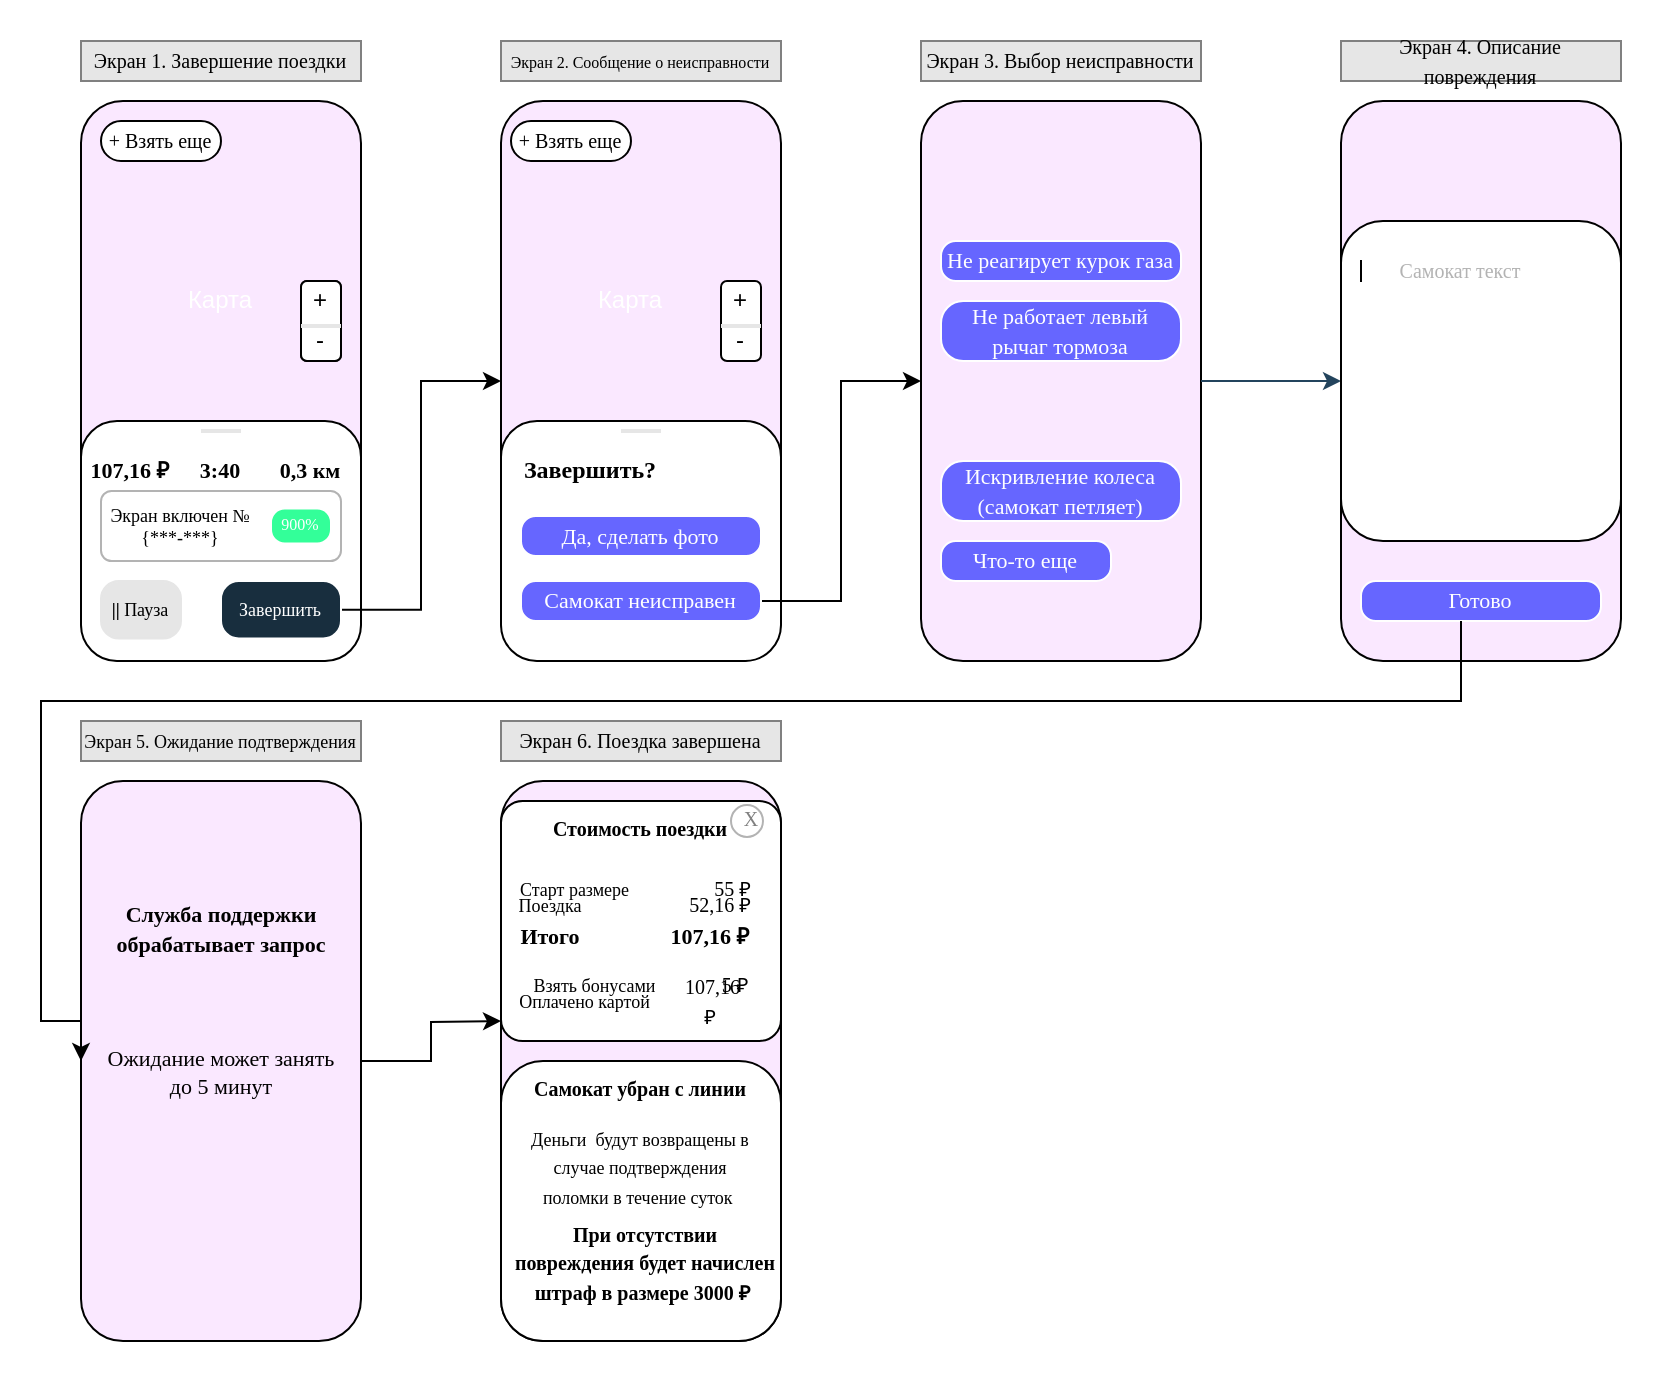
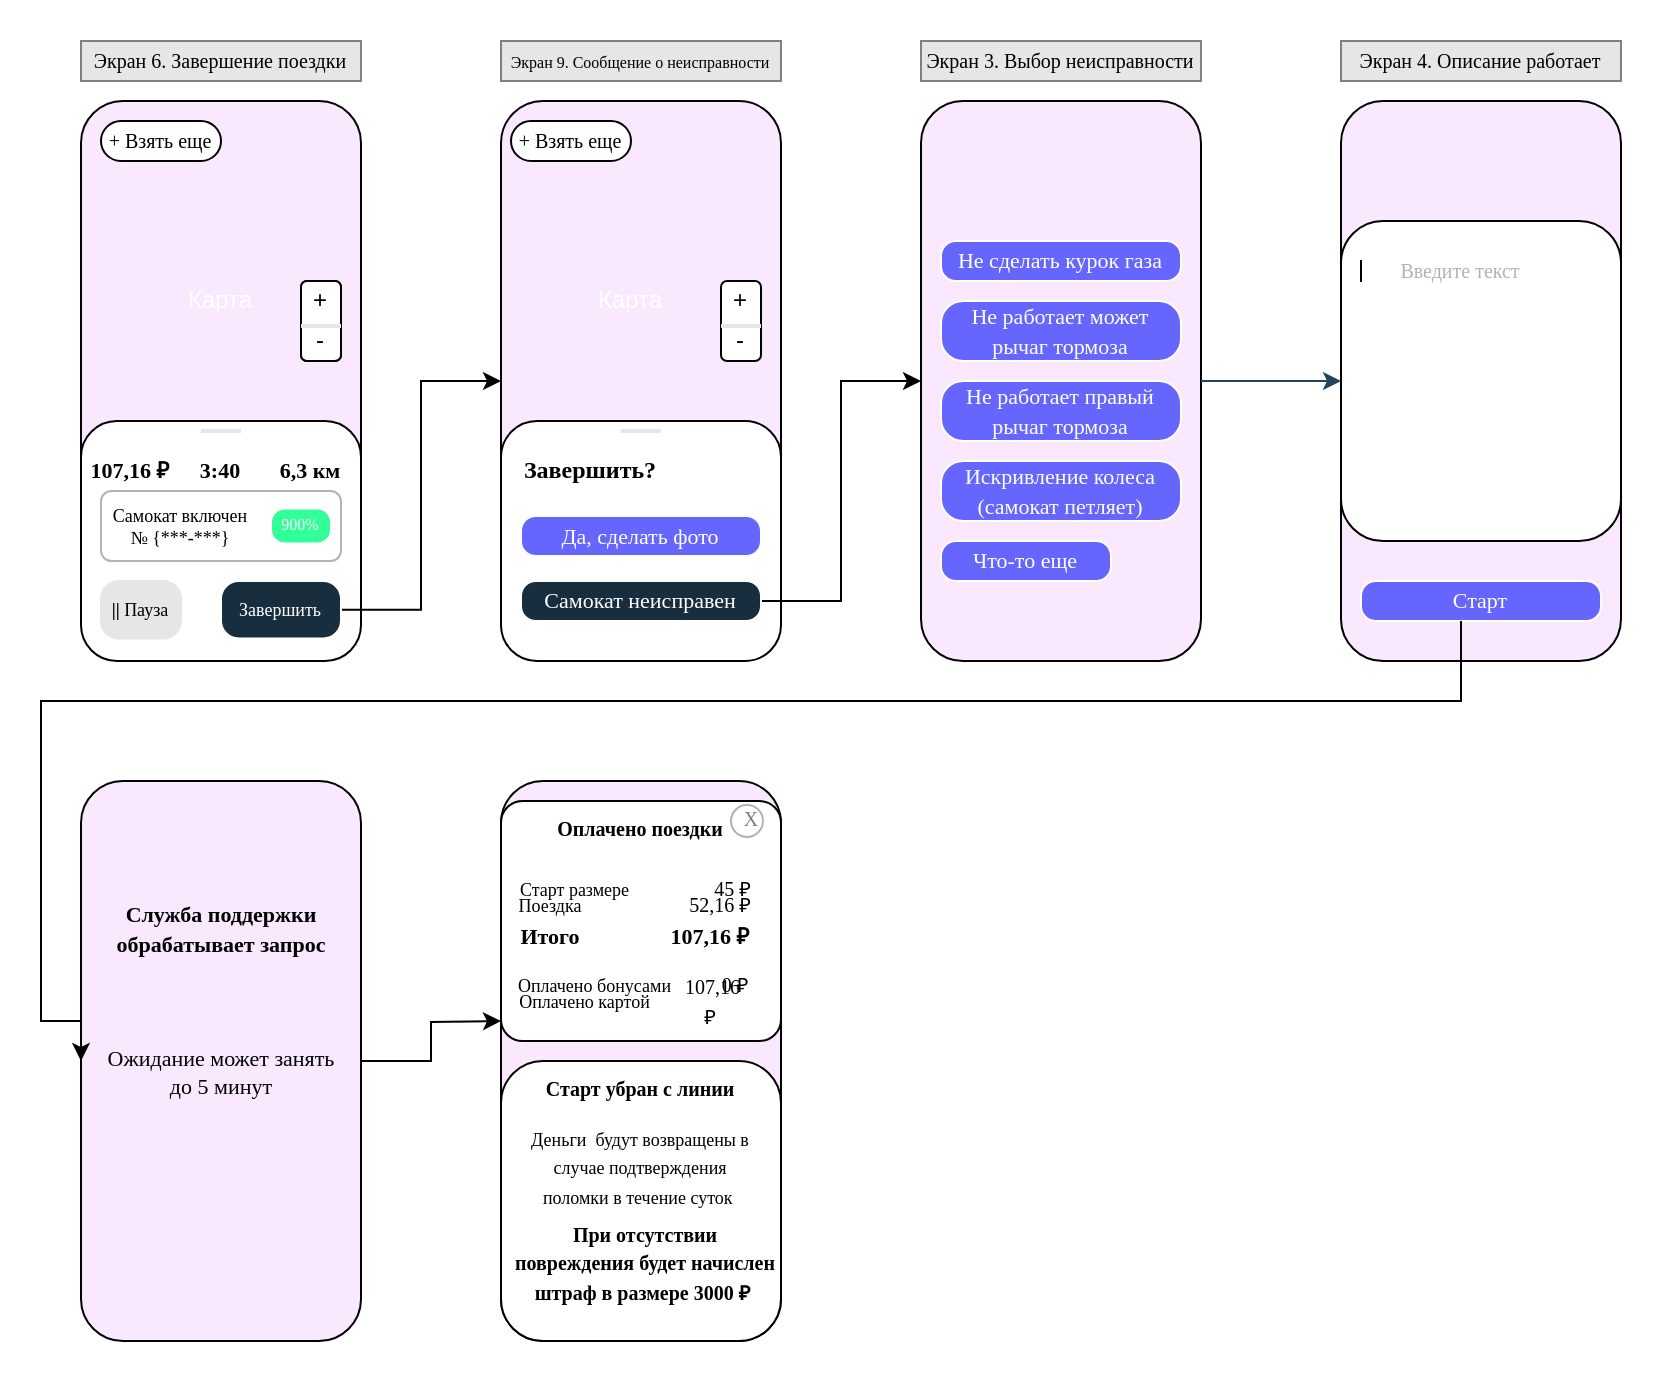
- <mxCell id="82" value="&lt;font color=&quot;#000000&quot; style=&quot;font-size: 10px;&quot; face=&quot;Garamond&quot;&gt;Экран 1. Завершение поездки&lt;/font&gt;" style="rounded=0;whiteSpace=wrap;html=1;strokeColor=#808080;fontColor=#FFFFFF;fillColor=#E6E6E6;" parent="1" vertex="1"><mxGeometry x="40" y="20" width="140" height="20" as="geometry" /></mxCell>
+ <mxCell id="82" value="&lt;font color=&quot;#000000&quot; style=&quot;font-size: 10px;&quot; face=&quot;Garamond&quot;&gt;Экран 6. Завершение поездки&lt;/font&gt;" style="rounded=0;whiteSpace=wrap;html=1;strokeColor=#808080;fontColor=#FFFFFF;fillColor=#E6E6E6;" parent="1" vertex="1"><mxGeometry x="40" y="20" width="140" height="20" as="geometry" /></mxCell>
- <mxCell id="83" value="&lt;font color=&quot;#000000&quot; style=&quot;font-size: 8px;&quot; face=&quot;Garamond&quot;&gt;Экран 2. Сообщение о неисправности&lt;/font&gt;" style="rounded=0;whiteSpace=wrap;html=1;strokeColor=#808080;fontColor=#FFFFFF;fillColor=#E6E6E6;verticalAlign=middle;" vertex="1" parent="1"><mxGeometry x="250" y="20" width="140" height="20" as="geometry" /></mxCell>
+ <mxCell id="83" value="&lt;font color=&quot;#000000&quot; style=&quot;font-size: 8px;&quot; face=&quot;Garamond&quot;&gt;Экран 9. Сообщение о неисправности&lt;/font&gt;" style="rounded=0;whiteSpace=wrap;html=1;strokeColor=#808080;fontColor=#FFFFFF;fillColor=#E6E6E6;verticalAlign=middle;" vertex="1" parent="1"><mxGeometry x="250" y="20" width="140" height="20" as="geometry" /></mxCell>
- <mxCell id="29" value="&lt;font color=&quot;#000000&quot; style=&quot;font-size: 10px;&quot; face=&quot;Garamond&quot;&gt;Экран 4.&amp;nbsp;&lt;/font&gt;&lt;span style=&quot;color: rgb(0, 0, 0); font-family: Garamond; font-size: 10px;&quot;&gt;Описание повреждения&lt;/span&gt;" style="rounded=0;whiteSpace=wrap;html=1;strokeColor=#808080;fontColor=#FFFFFF;fillColor=#E6E6E6;" parent="1" vertex="1"><mxGeometry x="670" y="20" width="140" height="20" as="geometry" /></mxCell>
+ <mxCell id="29" value="&lt;font color=&quot;#000000&quot; style=&quot;font-size: 10px;&quot; face=&quot;Garamond&quot;&gt;Экран 4.&amp;nbsp;&lt;/font&gt;&lt;span style=&quot;color: rgb(0, 0, 0); font-family: Garamond; font-size: 10px;&quot;&gt;Описание работает&lt;/span&gt;" style="rounded=0;whiteSpace=wrap;html=1;strokeColor=#808080;fontColor=#FFFFFF;fillColor=#E6E6E6;" parent="1" vertex="1"><mxGeometry x="670" y="20" width="140" height="20" as="geometry" /></mxCell>
- <mxCell id="8" value="&lt;font face=&quot;Garamond&quot; style=&quot;font-size: 11px;&quot;&gt;Не реагирует курок газа&lt;/font&gt;" style="rounded=1;whiteSpace=wrap;html=1;strokeColor=#FFFFFF;fontColor=#FFFFFF;fillColor=#6666FF;arcSize=37;" parent="6" vertex="1"><mxGeometry x="10" y="70" width="120" height="20" as="geometry" /></mxCell>
+ <mxCell id="8" value="&lt;font face=&quot;Garamond&quot; style=&quot;font-size: 11px;&quot;&gt;Не сделать курок газа&lt;/font&gt;" style="rounded=1;whiteSpace=wrap;html=1;strokeColor=#FFFFFF;fontColor=#FFFFFF;fillColor=#6666FF;arcSize=37;" parent="6" vertex="1"><mxGeometry x="10" y="70" width="120" height="20" as="geometry" /></mxCell>
- <mxCell id="33" value="&lt;font style=&quot;font-size: 10px;&quot; face=&quot;Garamond&quot;&gt;&lt;font style=&quot;font-size: 10px;&quot; color=&quot;#b3b3b3&quot;&gt;Самокат текст&lt;/font&gt;&lt;/font&gt;" style="shape=partialRectangle;whiteSpace=wrap;html=1;right=0;top=0;bottom=0;fillColor=none;routingCenterX=-0.5;strokeColor=#000000;fontColor=#FFFFFF;" parent="30" vertex="1"><mxGeometry x="10" y="80" width="100" height="10" as="geometry" /></mxCell>
+ <mxCell id="33" value="&lt;font style=&quot;font-size: 10px;&quot; face=&quot;Garamond&quot;&gt;&lt;font style=&quot;font-size: 10px;&quot; color=&quot;#b3b3b3&quot;&gt;Введите текст&lt;/font&gt;&lt;/font&gt;" style="shape=partialRectangle;whiteSpace=wrap;html=1;right=0;top=0;bottom=0;fillColor=none;routingCenterX=-0.5;strokeColor=#000000;fontColor=#FFFFFF;" parent="30" vertex="1"><mxGeometry x="10" y="80" width="100" height="10" as="geometry" /></mxCell>
- <mxCell id="9" value="&lt;font face=&quot;Garamond&quot; style=&quot;font-size: 11px;&quot;&gt;Не работает левый рычаг тормоза&lt;/font&gt;" style="rounded=1;whiteSpace=wrap;html=1;strokeColor=#FFFFFF;fontColor=#FFFFFF;fillColor=#6666FF;arcSize=37;" parent="6" vertex="1"><mxGeometry x="10" y="100" width="120" height="30" as="geometry" /></mxCell>
+ <mxCell id="9" value="&lt;font face=&quot;Garamond&quot; style=&quot;font-size: 11px;&quot;&gt;Не работает может рычаг тормоза&lt;/font&gt;" style="rounded=1;whiteSpace=wrap;html=1;strokeColor=#FFFFFF;fontColor=#FFFFFF;fillColor=#6666FF;arcSize=37;" parent="6" vertex="1"><mxGeometry x="10" y="100" width="120" height="30" as="geometry" /></mxCell>
+ <mxCell id="10" value="&lt;span style=&quot;font-family: Garamond; font-size: 11px;&quot;&gt;Не работает правый рычаг тормоза&lt;/span&gt;" style="rounded=1;whiteSpace=wrap;html=1;strokeColor=#FFFFFF;fontColor=#FFFFFF;fillColor=#6666FF;arcSize=37;" parent="6" vertex="1"><mxGeometry x="10" y="140" width="120" height="30" as="geometry" /></mxCell>
- <mxCell id="63" value="&lt;span style=&quot;font-family: Garamond;&quot;&gt;&lt;b style=&quot;&quot;&gt;&lt;font style=&quot;font-size: 11px;&quot;&gt;0,3 км&lt;/font&gt;&lt;/b&gt;&lt;/span&gt;" style="text;html=1;align=center;verticalAlign=middle;whiteSpace=wrap;rounded=0;fontColor=#000000;fontFamily=Helvetica;" parent="1" vertex="1"><mxGeometry x="130" y="230" width="50" height="10" as="geometry" /></mxCell>
+ <mxCell id="63" value="&lt;span style=&quot;font-family: Garamond;&quot;&gt;&lt;b style=&quot;&quot;&gt;&lt;font style=&quot;font-size: 11px;&quot;&gt;6,3 км&lt;/font&gt;&lt;/b&gt;&lt;/span&gt;" style="text;html=1;align=center;verticalAlign=middle;whiteSpace=wrap;rounded=0;fontColor=#000000;fontFamily=Helvetica;" parent="1" vertex="1"><mxGeometry x="130" y="230" width="50" height="10" as="geometry" /></mxCell>
- <mxCell id="66" value="&lt;font color=&quot;#000000&quot;&gt;Экран включен № {***-***}&lt;/font&gt;" style="text;html=1;align=center;verticalAlign=middle;whiteSpace=wrap;rounded=0;fontColor=#FFFFFF;fontFamily=Garamond;fontSize=9;" parent="1" vertex="1"><mxGeometry x="50" y="247.5" width="80" height="30" as="geometry" /></mxCell>
+ <mxCell id="66" value="&lt;font color=&quot;#000000&quot;&gt;Самокат включен № {***-***}&lt;/font&gt;" style="text;html=1;align=center;verticalAlign=middle;whiteSpace=wrap;rounded=0;fontColor=#FFFFFF;fontFamily=Garamond;fontSize=9;" parent="1" vertex="1"><mxGeometry x="50" y="247.5" width="80" height="30" as="geometry" /></mxCell>
- <mxCell id="19" value="&lt;span style=&quot;font-size: 11px;&quot;&gt;&lt;font face=&quot;Garamond&quot;&gt;Самокат неисправен&lt;/font&gt;&lt;/span&gt;" style="rounded=1;whiteSpace=wrap;html=1;strokeColor=#FFFFFF;fontColor=#FFFFFF;fillColor=#6666FF;arcSize=37;" parent="4" vertex="1"><mxGeometry x="-20" y="240" width="120" height="20" as="geometry" /></mxCell>
+ <mxCell id="19" value="&lt;span style=&quot;font-size: 11px;&quot;&gt;&lt;font face=&quot;Garamond&quot;&gt;Самокат неисправен&lt;/font&gt;&lt;/span&gt;" style="rounded=1;whiteSpace=wrap;html=1;strokeColor=#FFFFFF;fontColor=#FFFFFF;fillColor=#182e3e;arcSize=37;" parent="4" vertex="1"><mxGeometry x="-20" y="240" width="120" height="20" as="geometry" /></mxCell>
- <mxCell id="34" value="&lt;font face=&quot;Garamond&quot; style=&quot;font-size: 11px;&quot;&gt;Готово&lt;/font&gt;" style="rounded=1;whiteSpace=wrap;html=1;strokeColor=#FFFFFF;fontColor=#FFFFFF;fillColor=#6666FF;arcSize=37;" parent="30" vertex="1"><mxGeometry x="10" y="240" width="120" height="20" as="geometry" /></mxCell>
+ <mxCell id="34" value="&lt;font face=&quot;Garamond&quot; style=&quot;font-size: 11px;&quot;&gt;Старт&lt;/font&gt;" style="rounded=1;whiteSpace=wrap;html=1;strokeColor=#FFFFFF;fontColor=#FFFFFF;fillColor=#6666FF;arcSize=37;" parent="30" vertex="1"><mxGeometry x="10" y="240" width="120" height="20" as="geometry" /></mxCell>
- <mxCell id="88" value="&lt;font color=&quot;#000000&quot; style=&quot;font-size: 9px;&quot; face=&quot;Garamond&quot;&gt;Экран 5. Ожидание подтверждения&lt;/font&gt;" style="rounded=0;whiteSpace=wrap;html=1;strokeColor=#808080;fontColor=#FFFFFF;fillColor=#E6E6E6;" vertex="1" parent="1"><mxGeometry x="40" y="360" width="140" height="20" as="geometry" /></mxCell>
- <mxCell id="89" value="&lt;font color=&quot;#000000&quot; style=&quot;font-size: 10px;&quot; face=&quot;Garamond&quot;&gt;Экран 6. Поездка завершена&lt;/font&gt;" style="rounded=0;whiteSpace=wrap;html=1;strokeColor=#808080;fontColor=#FFFFFF;fillColor=#E6E6E6;" vertex="1" parent="1"><mxGeometry x="250" y="360" width="140" height="20" as="geometry" /></mxCell>
- <mxCell id="39" value="&lt;font style=&quot;font-size: 10px;&quot; face=&quot;Garamond&quot;&gt;&lt;b&gt;Стоимость поездки&lt;/b&gt;&lt;/font&gt;" style="text;html=1;align=center;verticalAlign=middle;whiteSpace=wrap;rounded=0;fontColor=#000000;" parent="38" vertex="1"><mxGeometry x="10" y="10.0" width="120" height="8.0" as="geometry" /></mxCell>
+ <mxCell id="39" value="&lt;font style=&quot;font-size: 10px;&quot; face=&quot;Garamond&quot;&gt;&lt;b&gt;Оплачено поездки&lt;/b&gt;&lt;/font&gt;" style="text;html=1;align=center;verticalAlign=middle;whiteSpace=wrap;rounded=0;fontColor=#000000;" parent="38" vertex="1"><mxGeometry x="10" y="10.0" width="120" height="8.0" as="geometry" /></mxCell>
- <mxCell id="42" value="&lt;font face=&quot;Garamond&quot; size=&quot;1&quot;&gt;&amp;nbsp;55&amp;nbsp;₽&lt;/font&gt;" style="text;html=1;align=center;verticalAlign=middle;whiteSpace=wrap;rounded=0;fontColor=#000000;fontFamily=Helvetica;" parent="38" vertex="1"><mxGeometry x="100" y="40" width="30" height="8.0" as="geometry" /></mxCell>
+ <mxCell id="42" value="&lt;font face=&quot;Garamond&quot; size=&quot;1&quot;&gt;&amp;nbsp;45&amp;nbsp;₽&lt;/font&gt;" style="text;html=1;align=center;verticalAlign=middle;whiteSpace=wrap;rounded=0;fontColor=#000000;fontFamily=Helvetica;" parent="38" vertex="1"><mxGeometry x="100" y="40" width="30" height="8.0" as="geometry" /></mxCell>
- <mxCell id="49" value="&lt;font style=&quot;font-size: 9px;&quot; face=&quot;Garamond&quot;&gt;&amp;nbsp; Взять бонусами&lt;/font&gt;" style="text;html=1;align=center;verticalAlign=middle;whiteSpace=wrap;rounded=0;fontColor=#000000;fontFamily=Helvetica;" parent="38" vertex="1"><mxGeometry y="88.0" width="90" height="8.0" as="geometry" /></mxCell>
+ <mxCell id="49" value="&lt;font style=&quot;font-size: 9px;&quot; face=&quot;Garamond&quot;&gt;&amp;nbsp; Оплачено бонусами&lt;/font&gt;" style="text;html=1;align=center;verticalAlign=middle;whiteSpace=wrap;rounded=0;fontColor=#000000;fontFamily=Helvetica;" parent="38" vertex="1"><mxGeometry y="88.0" width="90" height="8.0" as="geometry" /></mxCell>
- <mxCell id="48" value="&lt;font face=&quot;Garamond&quot; size=&quot;1&quot;&gt;&amp;nbsp; 5&amp;nbsp;₽&lt;/font&gt;" style="text;html=1;align=center;verticalAlign=middle;whiteSpace=wrap;rounded=0;fontColor=#000000;fontFamily=Helvetica;" parent="38" vertex="1"><mxGeometry x="100" y="88" width="30" height="8.0" as="geometry" /></mxCell>
+ <mxCell id="48" value="&lt;font face=&quot;Garamond&quot; size=&quot;1&quot;&gt;&amp;nbsp; 0&amp;nbsp;₽&lt;/font&gt;" style="text;html=1;align=center;verticalAlign=middle;whiteSpace=wrap;rounded=0;fontColor=#000000;fontFamily=Helvetica;" parent="38" vertex="1"><mxGeometry x="100" y="88" width="30" height="8.0" as="geometry" /></mxCell>
- <mxCell id="56" value="&lt;font style=&quot;font-size: 10px;&quot; face=&quot;Garamond&quot;&gt;&lt;b&gt;Самокат убран с линии&lt;/b&gt;&lt;/font&gt;" style="text;html=1;align=center;verticalAlign=middle;whiteSpace=wrap;rounded=0;fontColor=#000000;" vertex="1" parent="52"><mxGeometry x="10" y="10" width="120" height="8.0" as="geometry" /></mxCell>
+ <mxCell id="56" value="&lt;font style=&quot;font-size: 10px;&quot; face=&quot;Garamond&quot;&gt;&lt;b&gt;Старт убран с линии&lt;/b&gt;&lt;/font&gt;" style="text;html=1;align=center;verticalAlign=middle;whiteSpace=wrap;rounded=0;fontColor=#000000;" vertex="1" parent="52"><mxGeometry x="10" y="10" width="120" height="8.0" as="geometry" /></mxCell>
